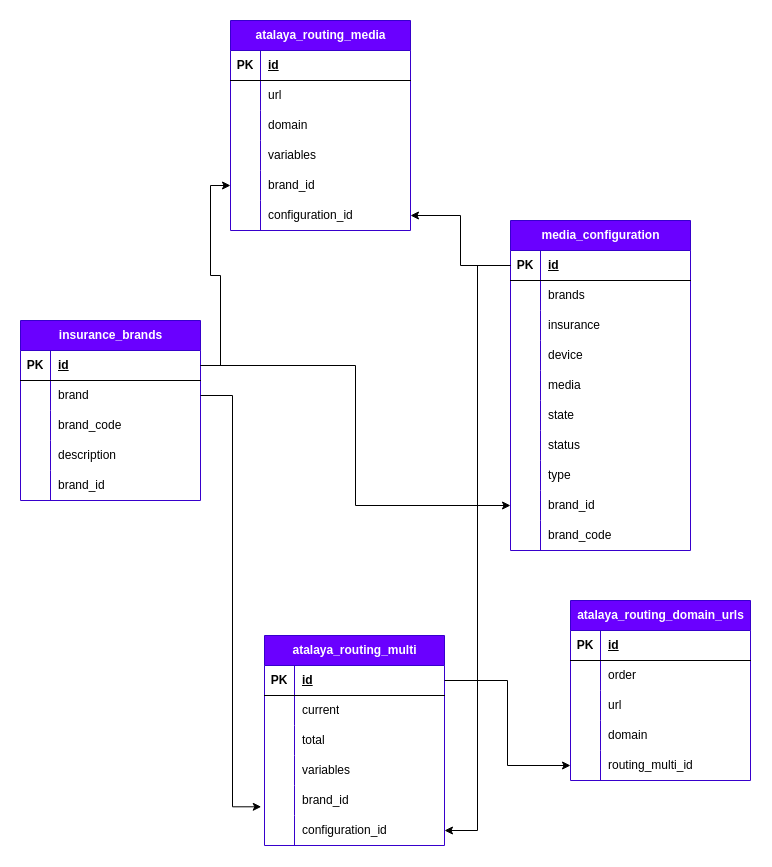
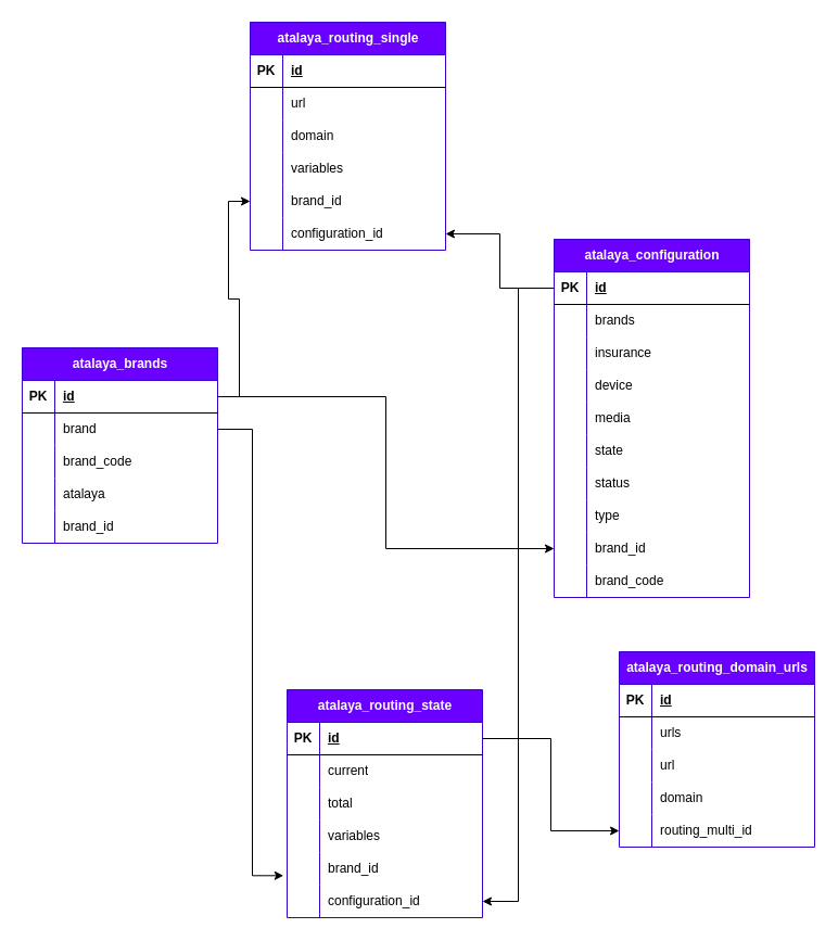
- <mxCell id="49" value="atalaya_routing_media" style="shape=table;startSize=30;container=1;collapsible=1;childLayout=tableLayout;fixedRows=1;rowLines=0;fontStyle=1;align=center;resizeLast=1;html=1;fillColor=#6a00ff;fontColor=#ffffff;strokeColor=#3700CC;" vertex="1" parent="1"><mxGeometry x="230" y="20" width="180" height="210" as="geometry" /></mxCell>
+ <mxCell id="49" value="atalaya_routing_single" style="shape=table;startSize=30;container=1;collapsible=1;childLayout=tableLayout;fixedRows=1;rowLines=0;fontStyle=1;align=center;resizeLast=1;html=1;fillColor=#6a00ff;fontColor=#ffffff;strokeColor=#3700CC;" vertex="1" parent="1"><mxGeometry x="230" y="20" width="180" height="210" as="geometry" /></mxCell>
- <mxCell id="18" value="media_configuration" style="shape=table;startSize=30;container=1;collapsible=1;childLayout=tableLayout;fixedRows=1;rowLines=0;fontStyle=1;align=center;resizeLast=1;html=1;fillColor=#6a00ff;fontColor=#ffffff;strokeColor=#3700CC;" vertex="1" parent="1"><mxGeometry x="510" y="220" width="180" height="330" as="geometry" /></mxCell>
+ <mxCell id="18" value="atalaya_configuration" style="shape=table;startSize=30;container=1;collapsible=1;childLayout=tableLayout;fixedRows=1;rowLines=0;fontStyle=1;align=center;resizeLast=1;html=1;fillColor=#6a00ff;fontColor=#ffffff;strokeColor=#3700CC;" vertex="1" parent="1"><mxGeometry x="510" y="220" width="180" height="330" as="geometry" /></mxCell>
- <mxCell id="2" value="insurance_brands" style="shape=table;startSize=30;container=1;collapsible=1;childLayout=tableLayout;fixedRows=1;rowLines=0;fontStyle=1;align=center;resizeLast=1;html=1;fillColor=#6a00ff;fontColor=#ffffff;strokeColor=#3700CC;" vertex="1" parent="1"><mxGeometry x="20" y="320" width="180" height="180" as="geometry" /></mxCell>
+ <mxCell id="2" value="atalaya_brands" style="shape=table;startSize=30;container=1;collapsible=1;childLayout=tableLayout;fixedRows=1;rowLines=0;fontStyle=1;align=center;resizeLast=1;html=1;fillColor=#6a00ff;fontColor=#ffffff;strokeColor=#3700CC;" vertex="1" parent="1"><mxGeometry x="20" y="320" width="180" height="180" as="geometry" /></mxCell>
- <mxCell id="14" value="description" style="shape=partialRectangle;connectable=0;fillColor=none;top=0;left=0;bottom=0;right=0;align=left;spacingLeft=6;overflow=hidden;whiteSpace=wrap;html=1;" vertex="1" parent="12"><mxGeometry x="30" width="150" height="30" as="geometry"><mxRectangle width="150" height="30" as="alternateBounds" /></mxGeometry></mxCell>
+ <mxCell id="14" value="atalaya" style="shape=partialRectangle;connectable=0;fillColor=none;top=0;left=0;bottom=0;right=0;align=left;spacingLeft=6;overflow=hidden;whiteSpace=wrap;html=1;" vertex="1" parent="12"><mxGeometry x="30" width="150" height="30" as="geometry"><mxRectangle width="150" height="30" as="alternateBounds" /></mxGeometry></mxCell>
- <mxCell id="71" value="atalaya_routing_multi" style="shape=table;startSize=30;container=1;collapsible=1;childLayout=tableLayout;fixedRows=1;rowLines=0;fontStyle=1;align=center;resizeLast=1;html=1;fillColor=#6a00ff;fontColor=#ffffff;strokeColor=#3700CC;" vertex="1" parent="1"><mxGeometry x="264" y="635" width="180" height="210" as="geometry" /></mxCell>
+ <mxCell id="71" value="atalaya_routing_state" style="shape=table;startSize=30;container=1;collapsible=1;childLayout=tableLayout;fixedRows=1;rowLines=0;fontStyle=1;align=center;resizeLast=1;html=1;fillColor=#6a00ff;fontColor=#ffffff;strokeColor=#3700CC;" vertex="1" parent="1"><mxGeometry x="264" y="635" width="180" height="210" as="geometry" /></mxCell>
- <mxCell id="98" value="order" style="shape=partialRectangle;connectable=0;fillColor=none;top=0;left=0;bottom=0;right=0;align=left;spacingLeft=6;overflow=hidden;whiteSpace=wrap;html=1;" vertex="1" parent="96"><mxGeometry x="30" width="150" height="30" as="geometry"><mxRectangle width="150" height="30" as="alternateBounds" /></mxGeometry></mxCell>
+ <mxCell id="98" value="urls" style="shape=partialRectangle;connectable=0;fillColor=none;top=0;left=0;bottom=0;right=0;align=left;spacingLeft=6;overflow=hidden;whiteSpace=wrap;html=1;" vertex="1" parent="96"><mxGeometry x="30" width="150" height="30" as="geometry"><mxRectangle width="150" height="30" as="alternateBounds" /></mxGeometry></mxCell>
